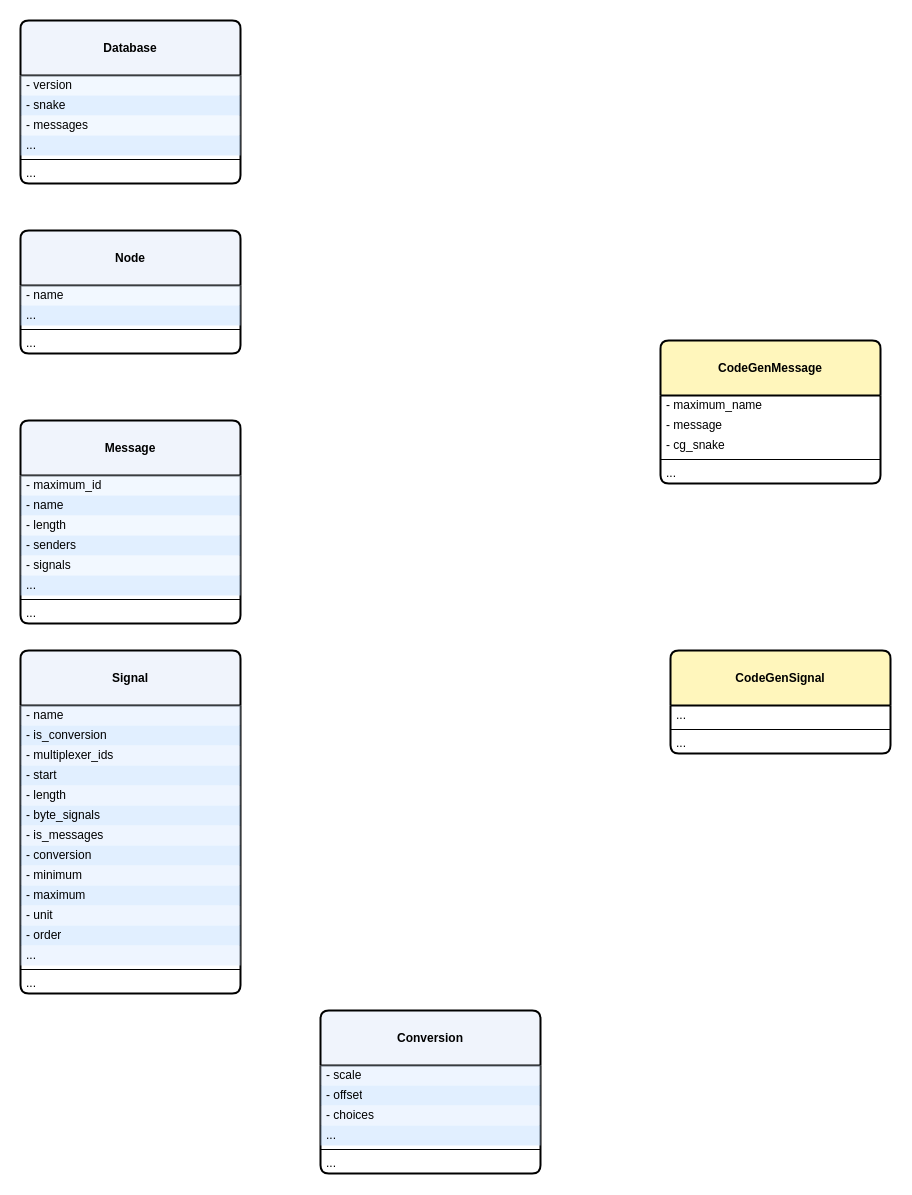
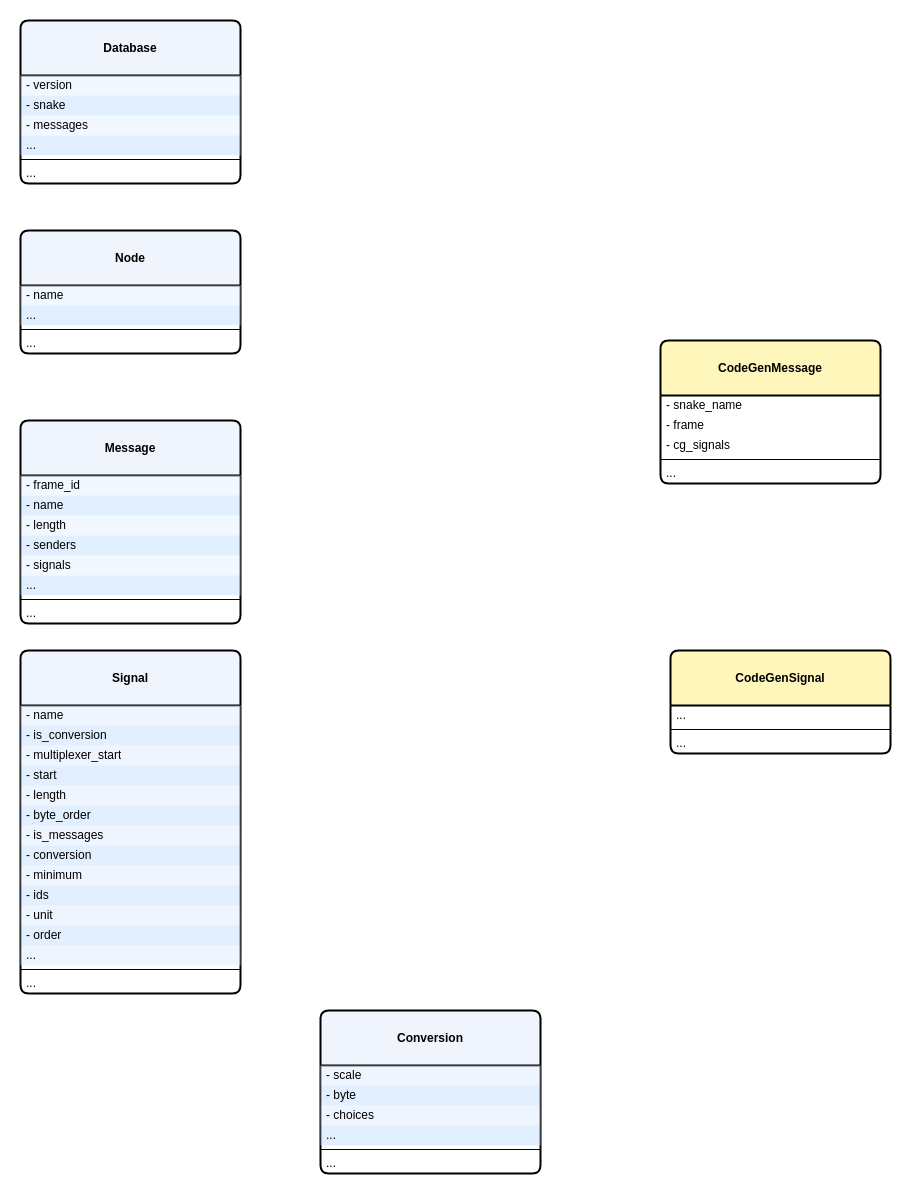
- <mxCell id="51" value="- maximum_name" style="text;html=1;strokeColor=none;fillColor=none;align=left;verticalAlign=middle;spacingLeft=4;spacingRight=4;overflow=hidden;rotatable=0;points=[[0,0.5],[1,0.5]];portConstraint=eastwest;whiteSpace=wrap;sketch=1;curveFitting=1;jiggle=2;" vertex="1" parent="50"><mxGeometry y="55" width="220" height="20" as="geometry" /></mxCell>
+ <mxCell id="51" value="- snake_name" style="text;html=1;strokeColor=none;fillColor=none;align=left;verticalAlign=middle;spacingLeft=4;spacingRight=4;overflow=hidden;rotatable=0;points=[[0,0.5],[1,0.5]];portConstraint=eastwest;whiteSpace=wrap;sketch=1;curveFitting=1;jiggle=2;" vertex="1" parent="50"><mxGeometry y="55" width="220" height="20" as="geometry" /></mxCell>
- <mxCell id="52" value="- message" style="text;html=1;strokeColor=none;fillColor=none;align=left;verticalAlign=middle;spacingLeft=4;spacingRight=4;overflow=hidden;rotatable=0;points=[[0,0.5],[1,0.5]];portConstraint=eastwest;whiteSpace=wrap;sketch=1;curveFitting=1;jiggle=2;" vertex="1" parent="50"><mxGeometry y="75" width="220" height="20" as="geometry" /></mxCell>
+ <mxCell id="52" value="- frame" style="text;html=1;strokeColor=none;fillColor=none;align=left;verticalAlign=middle;spacingLeft=4;spacingRight=4;overflow=hidden;rotatable=0;points=[[0,0.5],[1,0.5]];portConstraint=eastwest;whiteSpace=wrap;sketch=1;curveFitting=1;jiggle=2;" vertex="1" parent="50"><mxGeometry y="75" width="220" height="20" as="geometry" /></mxCell>
- <mxCell id="53" value="- cg_snake" style="text;html=1;strokeColor=none;fillColor=none;align=left;verticalAlign=middle;spacingLeft=4;spacingRight=4;overflow=hidden;rotatable=0;points=[[0,0.5],[1,0.5]];portConstraint=eastwest;whiteSpace=wrap;sketch=1;curveFitting=1;jiggle=2;" vertex="1" parent="50"><mxGeometry y="95" width="220" height="20" as="geometry" /></mxCell>
+ <mxCell id="53" value="- cg_signals" style="text;html=1;strokeColor=none;fillColor=none;align=left;verticalAlign=middle;spacingLeft=4;spacingRight=4;overflow=hidden;rotatable=0;points=[[0,0.5],[1,0.5]];portConstraint=eastwest;whiteSpace=wrap;sketch=1;curveFitting=1;jiggle=2;" vertex="1" parent="50"><mxGeometry y="95" width="220" height="20" as="geometry" /></mxCell>
- <mxCell id="8" value="- maximum_id" style="text;html=1;strokeColor=none;fillColor=#E5F2FF;align=left;verticalAlign=middle;spacingLeft=4;spacingRight=4;overflow=hidden;rotatable=0;points=[[0,0.5],[1,0.5]];portConstraint=eastwest;whiteSpace=wrap;opacity=50;" parent="7" vertex="1"><mxGeometry y="55" width="220" height="20" as="geometry" /></mxCell>
+ <mxCell id="8" value="- frame_id" style="text;html=1;strokeColor=none;fillColor=#E5F2FF;align=left;verticalAlign=middle;spacingLeft=4;spacingRight=4;overflow=hidden;rotatable=0;points=[[0,0.5],[1,0.5]];portConstraint=eastwest;whiteSpace=wrap;opacity=50;" parent="7" vertex="1"><mxGeometry y="55" width="220" height="20" as="geometry" /></mxCell>
- <mxCell id="19" value="- multiplexer_ids" style="text;html=1;strokeColor=none;fillColor=#DDEBFF;align=left;verticalAlign=middle;spacingLeft=4;spacingRight=4;overflow=hidden;rotatable=0;points=[[0,0.5],[1,0.5]];portConstraint=eastwest;whiteSpace=wrap;opacity=50;" parent="16" vertex="1"><mxGeometry y="95" width="220" height="20" as="geometry" /></mxCell>
+ <mxCell id="19" value="- multiplexer_start" style="text;html=1;strokeColor=none;fillColor=#DDEBFF;align=left;verticalAlign=middle;spacingLeft=4;spacingRight=4;overflow=hidden;rotatable=0;points=[[0,0.5],[1,0.5]];portConstraint=eastwest;whiteSpace=wrap;opacity=50;" parent="16" vertex="1"><mxGeometry y="95" width="220" height="20" as="geometry" /></mxCell>
- <mxCell id="22" value="- byte_signals" style="text;html=1;strokeColor=none;fillColor=#C4DFFF;align=left;verticalAlign=middle;spacingLeft=4;spacingRight=4;overflow=hidden;rotatable=0;points=[[0,0.5],[1,0.5]];portConstraint=eastwest;whiteSpace=wrap;opacity=50;" parent="16" vertex="1"><mxGeometry y="155" width="220" height="20" as="geometry" /></mxCell>
+ <mxCell id="22" value="- byte_order" style="text;html=1;strokeColor=none;fillColor=#C4DFFF;align=left;verticalAlign=middle;spacingLeft=4;spacingRight=4;overflow=hidden;rotatable=0;points=[[0,0.5],[1,0.5]];portConstraint=eastwest;whiteSpace=wrap;opacity=50;" parent="16" vertex="1"><mxGeometry y="155" width="220" height="20" as="geometry" /></mxCell>
- <mxCell id="26" value="- maximum" style="text;html=1;strokeColor=none;fillColor=#C4DFFF;align=left;verticalAlign=middle;spacingLeft=4;spacingRight=4;overflow=hidden;rotatable=0;points=[[0,0.5],[1,0.5]];portConstraint=eastwest;whiteSpace=wrap;opacity=50;" parent="16" vertex="1"><mxGeometry y="235" width="220" height="20" as="geometry" /></mxCell>
+ <mxCell id="26" value="- ids" style="text;html=1;strokeColor=none;fillColor=#C4DFFF;align=left;verticalAlign=middle;spacingLeft=4;spacingRight=4;overflow=hidden;rotatable=0;points=[[0,0.5],[1,0.5]];portConstraint=eastwest;whiteSpace=wrap;opacity=50;" parent="16" vertex="1"><mxGeometry y="235" width="220" height="20" as="geometry" /></mxCell>
- <mxCell id="34" value="- offset" style="text;html=1;strokeColor=none;fillColor=#C4DFFF;align=left;verticalAlign=middle;spacingLeft=4;spacingRight=4;overflow=hidden;rotatable=0;points=[[0,0.5],[1,0.5]];portConstraint=eastwest;whiteSpace=wrap;opacity=50;" parent="32" vertex="1"><mxGeometry y="75" width="220" height="20" as="geometry" /></mxCell>
+ <mxCell id="34" value="- byte" style="text;html=1;strokeColor=none;fillColor=#C4DFFF;align=left;verticalAlign=middle;spacingLeft=4;spacingRight=4;overflow=hidden;rotatable=0;points=[[0,0.5],[1,0.5]];portConstraint=eastwest;whiteSpace=wrap;opacity=50;" parent="32" vertex="1"><mxGeometry y="75" width="220" height="20" as="geometry" /></mxCell>
